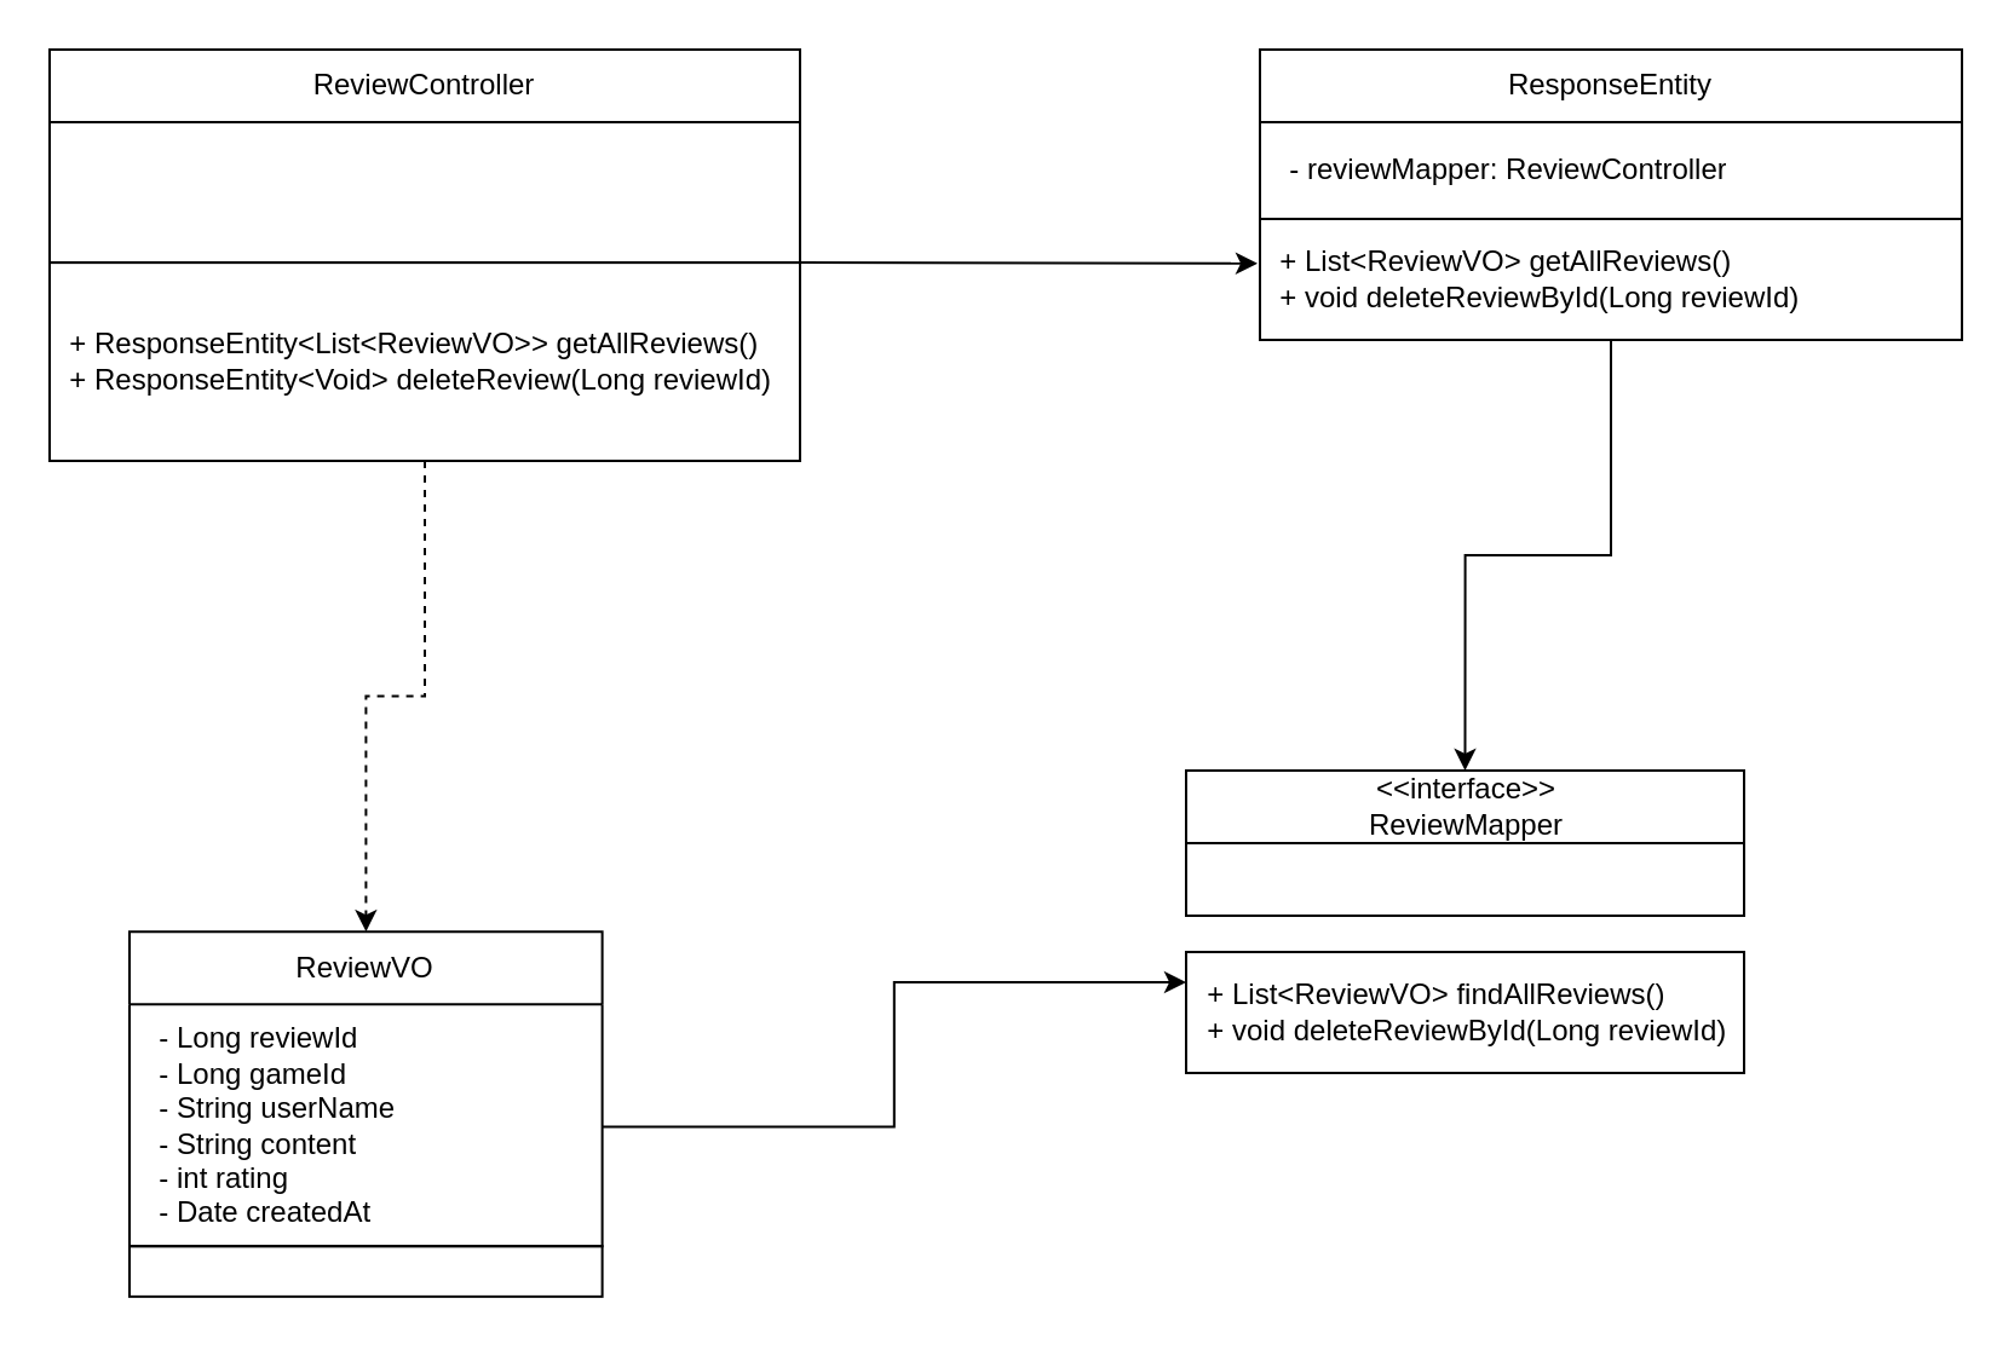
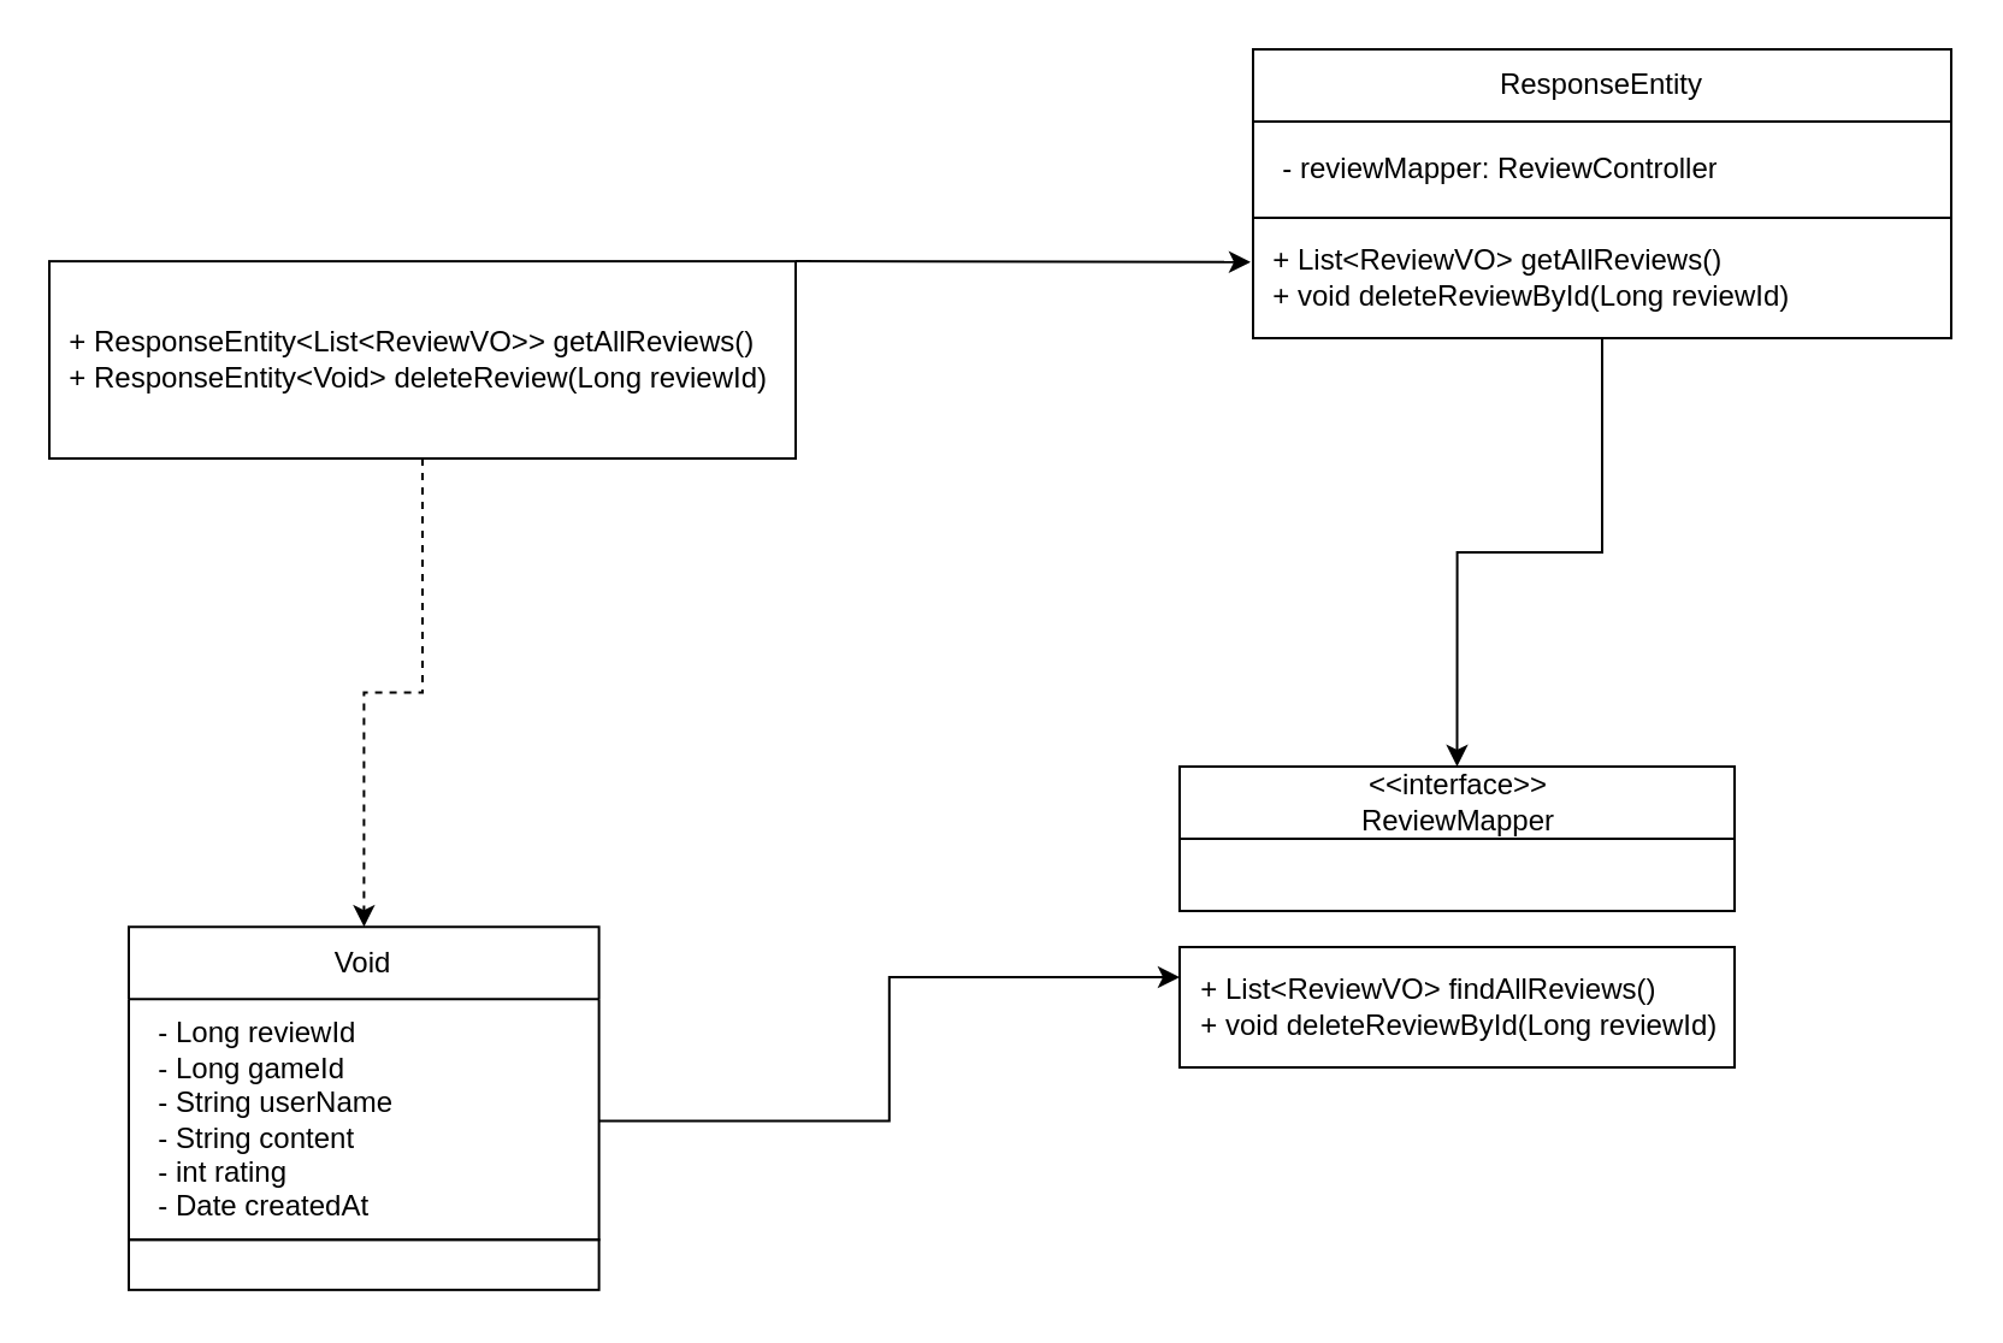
- <mxCell id="10" value="ReviewController" style="swimlane;fontStyle=0;childLayout=stackLayout;horizontal=1;startSize=30;horizontalStack=0;resizeParent=1;resizeParentMax=0;resizeLast=0;collapsible=1;marginBottom=0;whiteSpace=wrap;html=1;container=0;" vertex="1" parent="8"><mxGeometry width="310.0" height="88.06" as="geometry"><mxRectangle x="100" y="80" width="140" height="30" as="alternateBounds" /></mxGeometry></mxCell>
- <mxCell id="16" value="ReviewVO" style="swimlane;fontStyle=0;childLayout=stackLayout;horizontal=1;startSize=30;horizontalStack=0;resizeParent=1;resizeParentMax=0;resizeLast=0;collapsible=1;marginBottom=0;whiteSpace=wrap;html=1;container=0;" vertex="1" parent="2"><mxGeometry x="33" y="364.58" width="195.31" height="130" as="geometry"><mxRectangle x="100" y="80" width="140" height="30" as="alternateBounds" /></mxGeometry></mxCell>
+ <mxCell id="16" value="Void" style="swimlane;fontStyle=0;childLayout=stackLayout;horizontal=1;startSize=30;horizontalStack=0;resizeParent=1;resizeParentMax=0;resizeLast=0;collapsible=1;marginBottom=0;whiteSpace=wrap;html=1;container=0;" vertex="1" parent="2"><mxGeometry x="33" y="364.58" width="195.31" height="130" as="geometry"><mxRectangle x="100" y="80" width="140" height="30" as="alternateBounds" /></mxGeometry></mxCell>
